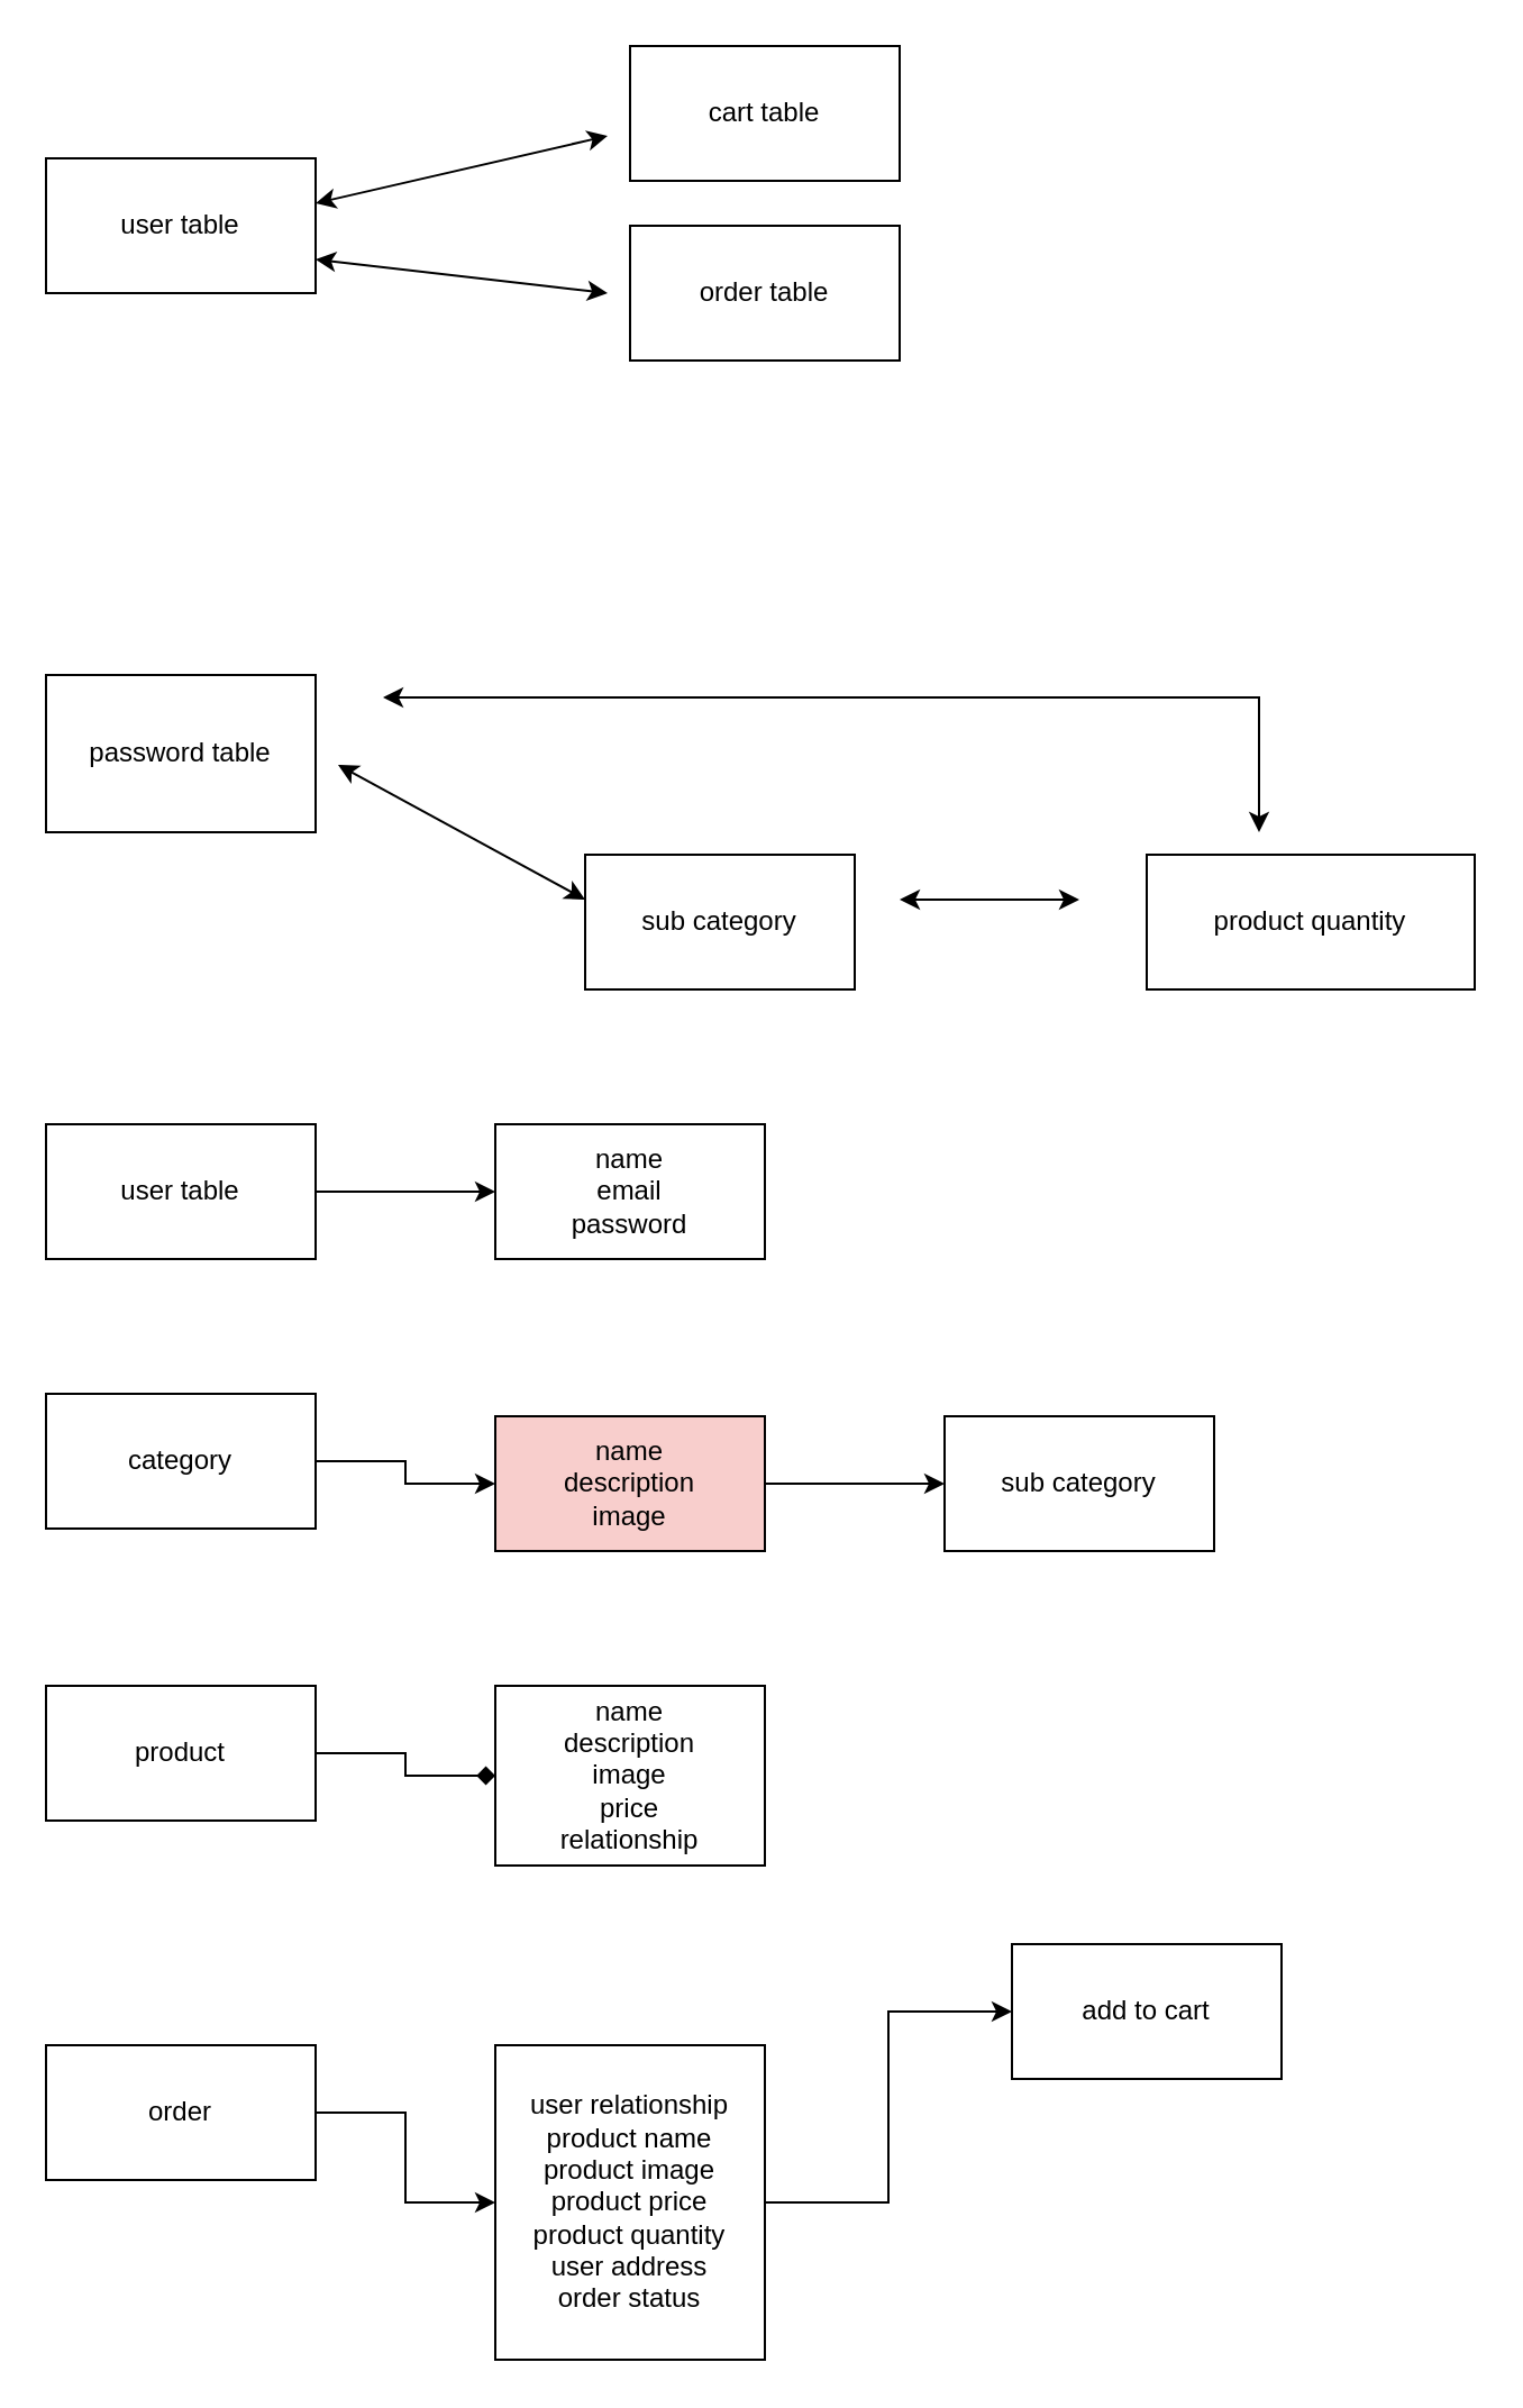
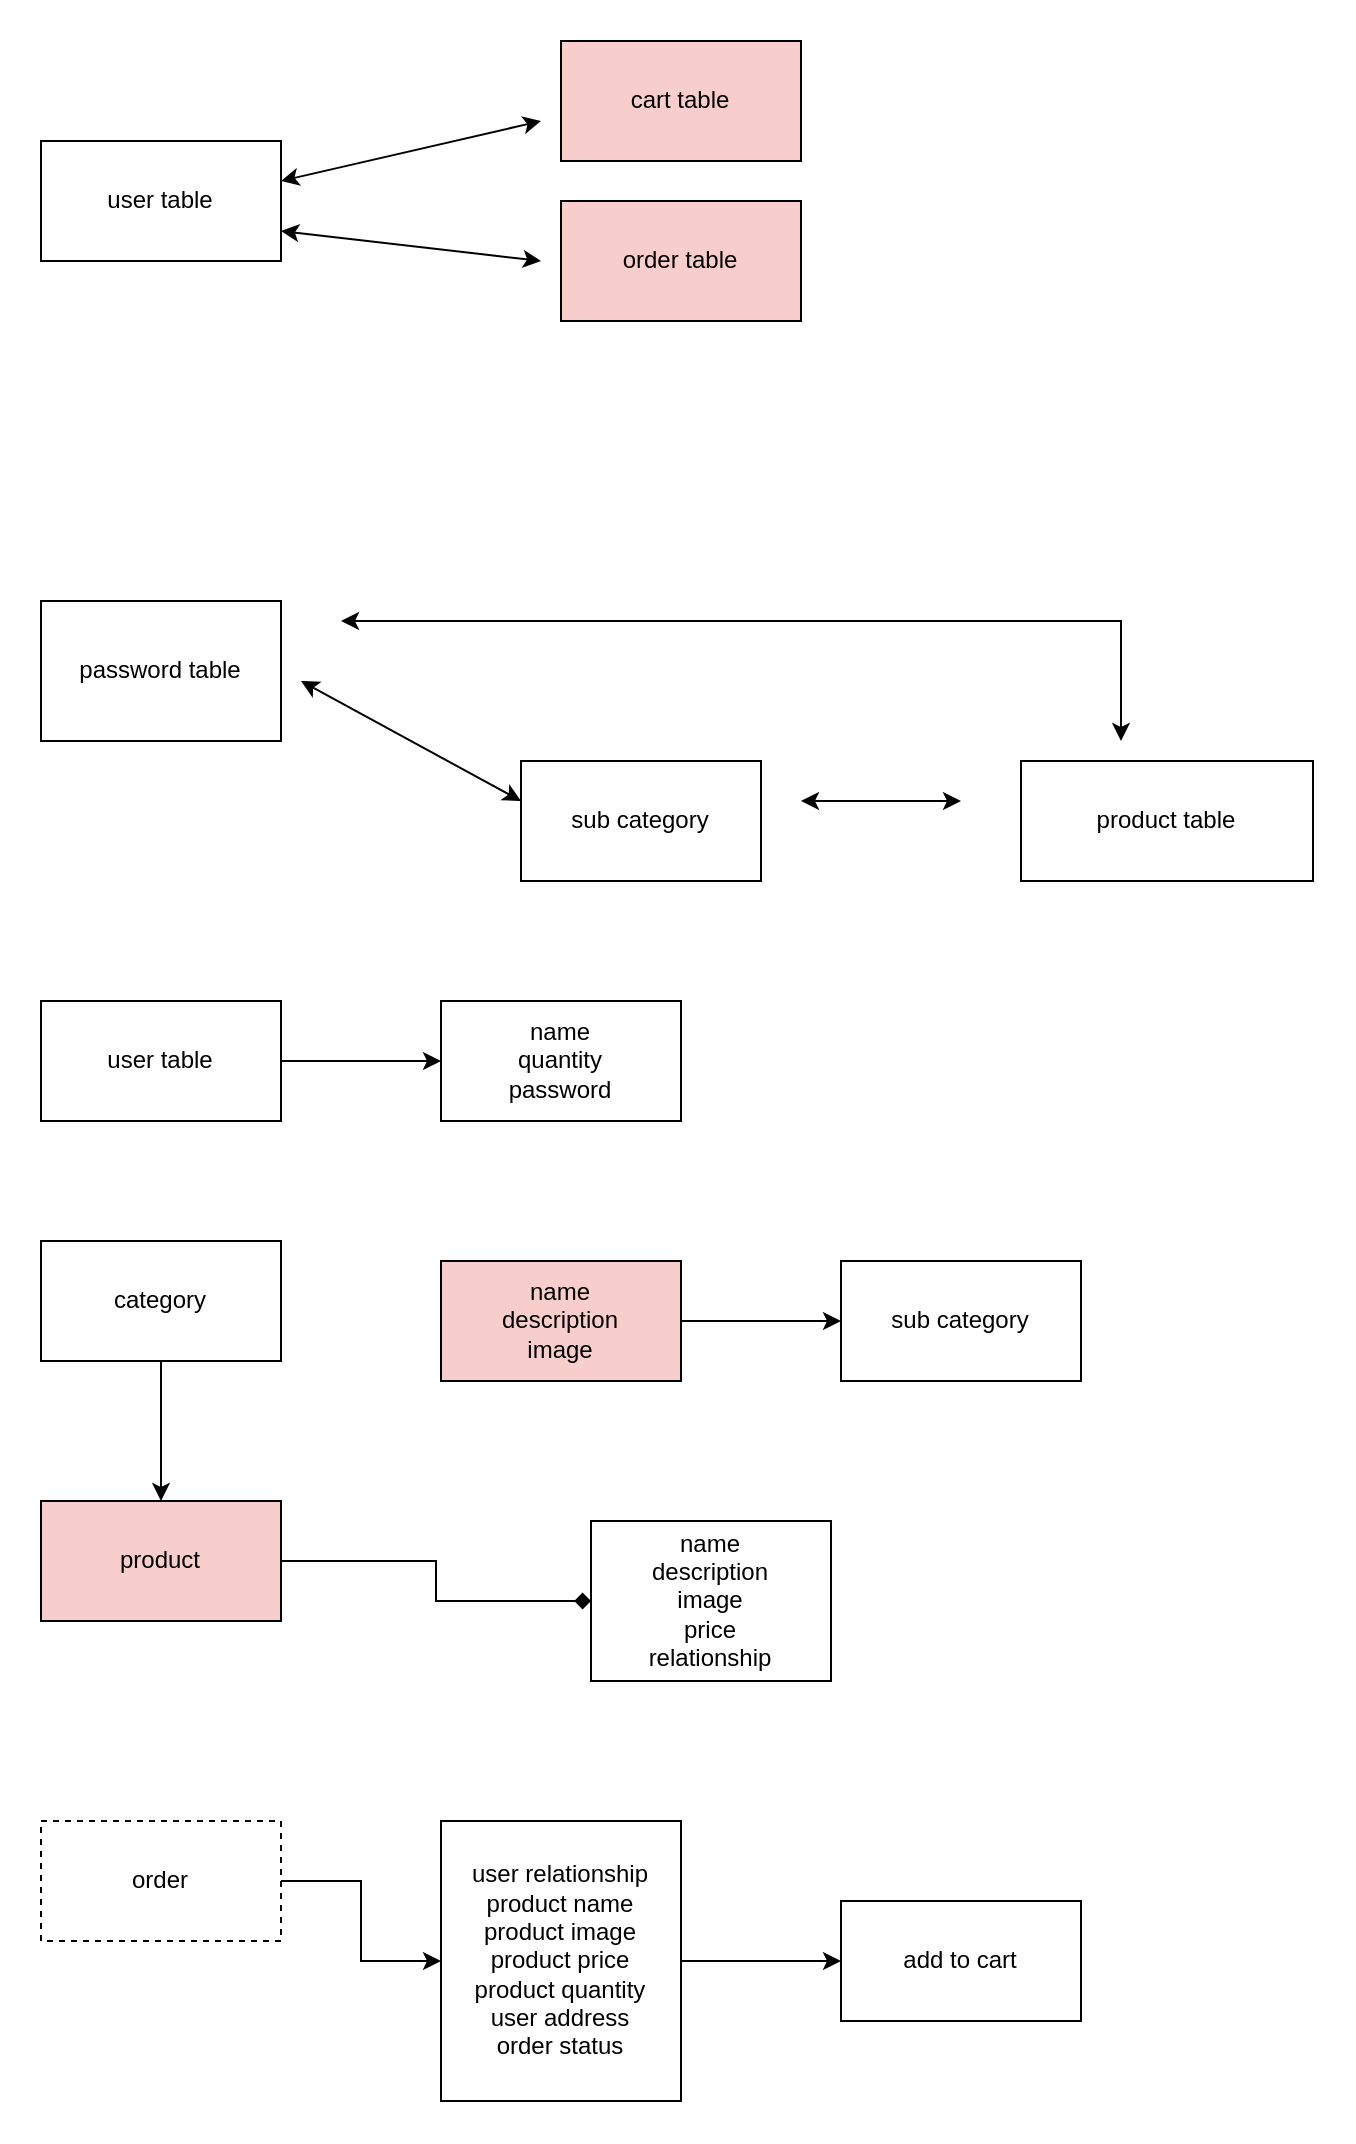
- <mxCell id="5" value="cart table" style="rounded=0;whiteSpace=wrap;html=1;" parent="1" vertex="1"><mxGeometry x="280" y="20" width="120" height="60" as="geometry" /></mxCell>
+ <mxCell id="5" value="cart table" style="rounded=0;whiteSpace=wrap;html=1;fillColor=#f8cecc;" parent="1" vertex="1"><mxGeometry x="280" y="20" width="120" height="60" as="geometry" /></mxCell>
- <mxCell id="3" value="order table" style="rounded=0;whiteSpace=wrap;html=1;" parent="1" vertex="1"><mxGeometry x="280" y="100" width="120" height="60" as="geometry" /></mxCell>
+ <mxCell id="3" value="order table" style="rounded=0;whiteSpace=wrap;html=1;fillColor=#f8cecc;" parent="1" vertex="1"><mxGeometry x="280" y="100" width="120" height="60" as="geometry" /></mxCell>
- <mxCell id="7" value="product quantity" style="rounded=0;whiteSpace=wrap;html=1;" parent="1" vertex="1"><mxGeometry x="510" y="380" width="146" height="60" as="geometry" /></mxCell>
+ <mxCell id="7" value="product table" style="rounded=0;whiteSpace=wrap;html=1;" parent="1" vertex="1"><mxGeometry x="510" y="380" width="146" height="60" as="geometry" /></mxCell>
- <mxCell id="16" value="name&lt;br&gt;email&lt;br&gt;password" style="whiteSpace=wrap;html=1;rounded=0;" vertex="1" parent="1"><mxGeometry x="220" y="500" width="120" height="60" as="geometry" /></mxCell>
+ <mxCell id="16" value="name&lt;br&gt;quantity&lt;br&gt;password" style="whiteSpace=wrap;html=1;rounded=0;" vertex="1" parent="1"><mxGeometry x="220" y="500" width="120" height="60" as="geometry" /></mxCell>
- <mxCell id="17" value="" style="edgeStyle=orthogonalEdgeStyle;rounded=0;orthogonalLoop=1;jettySize=auto;html=1;" edge="1" parent="1" source="18" target="20"><mxGeometry relative="1" as="geometry" /></mxCell>
+ <mxCell id="17" value="" style="edgeStyle=orthogonalEdgeStyle;rounded=0;orthogonalLoop=1;jettySize=auto;html=1;" edge="1" parent="1" source="18" target="22"><mxGeometry relative="1" as="geometry" /></mxCell>
- <mxCell id="22" value="product" style="rounded=0;whiteSpace=wrap;html=1;" vertex="1" parent="1"><mxGeometry x="20" y="750" width="120" height="60" as="geometry" /></mxCell>
+ <mxCell id="22" value="product" style="rounded=0;whiteSpace=wrap;html=1;fillColor=#f8cecc;" vertex="1" parent="1"><mxGeometry x="20" y="750" width="120" height="60" as="geometry" /></mxCell>
- <mxCell id="23" value="name&lt;br&gt;description&lt;br&gt;image&lt;br&gt;price&lt;br&gt;relationship" style="rounded=0;whiteSpace=wrap;html=1;" vertex="1" parent="1"><mxGeometry x="220" y="750" width="120" height="80" as="geometry" /></mxCell>
+ <mxCell id="23" value="name&lt;br&gt;description&lt;br&gt;image&lt;br&gt;price&lt;br&gt;relationship" style="rounded=0;whiteSpace=wrap;html=1;" vertex="1" parent="1"><mxGeometry x="295" y="760" width="120" height="80" as="geometry" /></mxCell>
- <mxCell id="28" value="add to cart" style="whiteSpace=wrap;html=1;rounded=0;" vertex="1" parent="1"><mxGeometry x="450" y="865" width="120" height="60" as="geometry" /></mxCell>
+ <mxCell id="28" value="add to cart" style="whiteSpace=wrap;html=1;rounded=0;" vertex="1" parent="1"><mxGeometry x="420" y="950" width="120" height="60" as="geometry" /></mxCell>
- <mxCell id="25" value="order" style="rounded=0;whiteSpace=wrap;html=1;" vertex="1" parent="1"><mxGeometry x="20" y="910" width="120" height="60" as="geometry" /></mxCell>
+ <mxCell id="25" value="order" style="rounded=0;whiteSpace=wrap;html=1;dashed=1;" vertex="1" parent="1"><mxGeometry x="20" y="910" width="120" height="60" as="geometry" /></mxCell>
